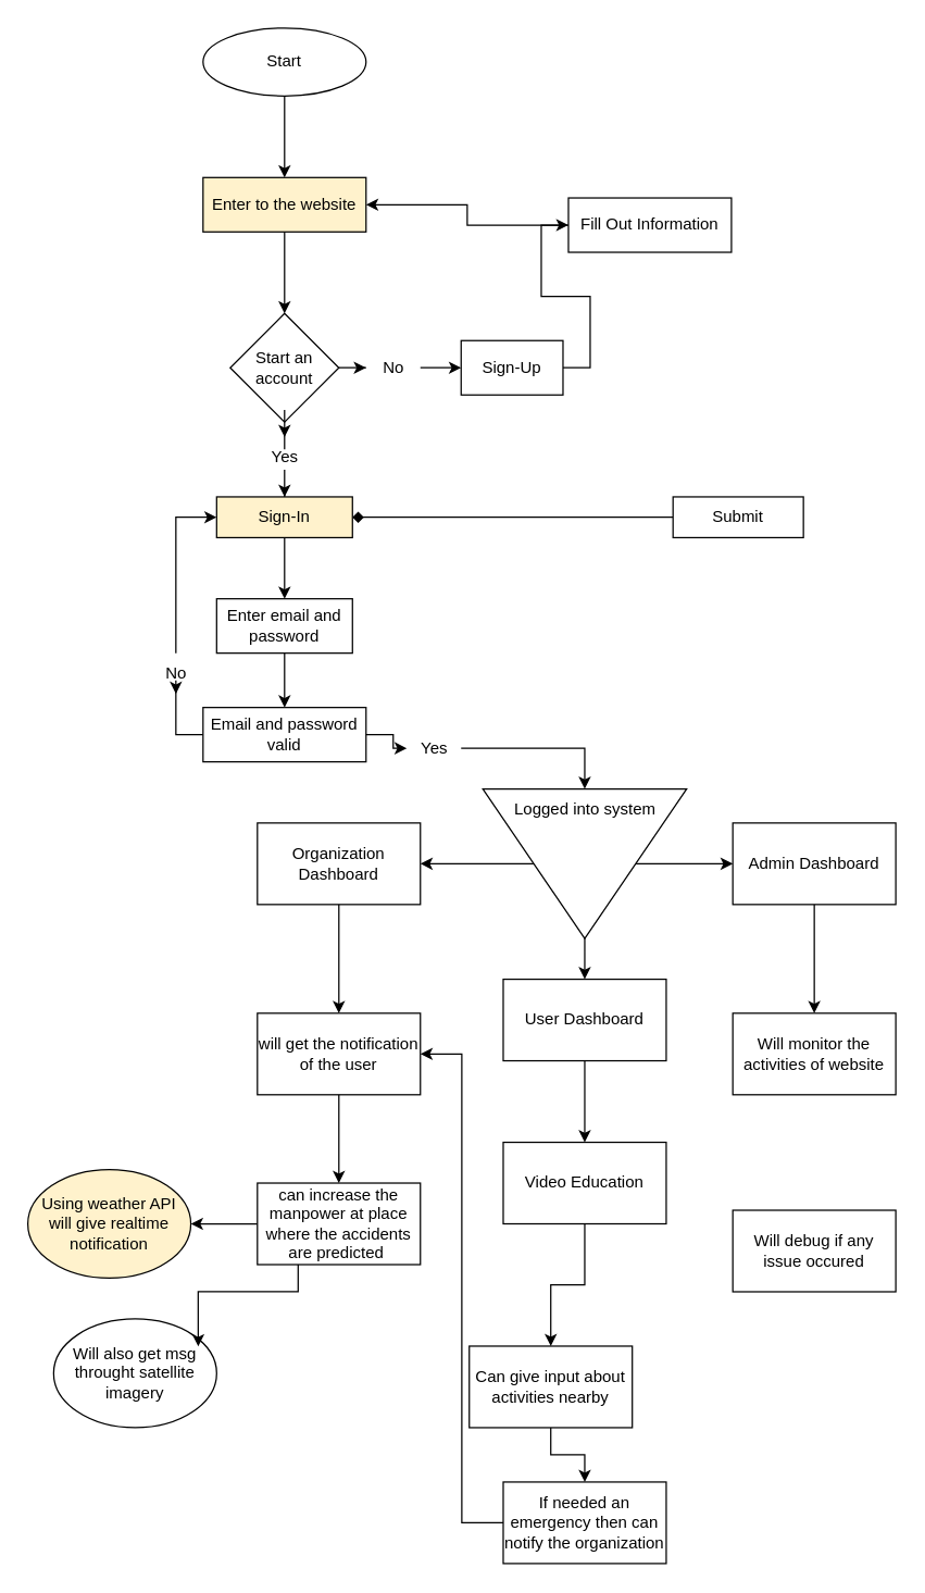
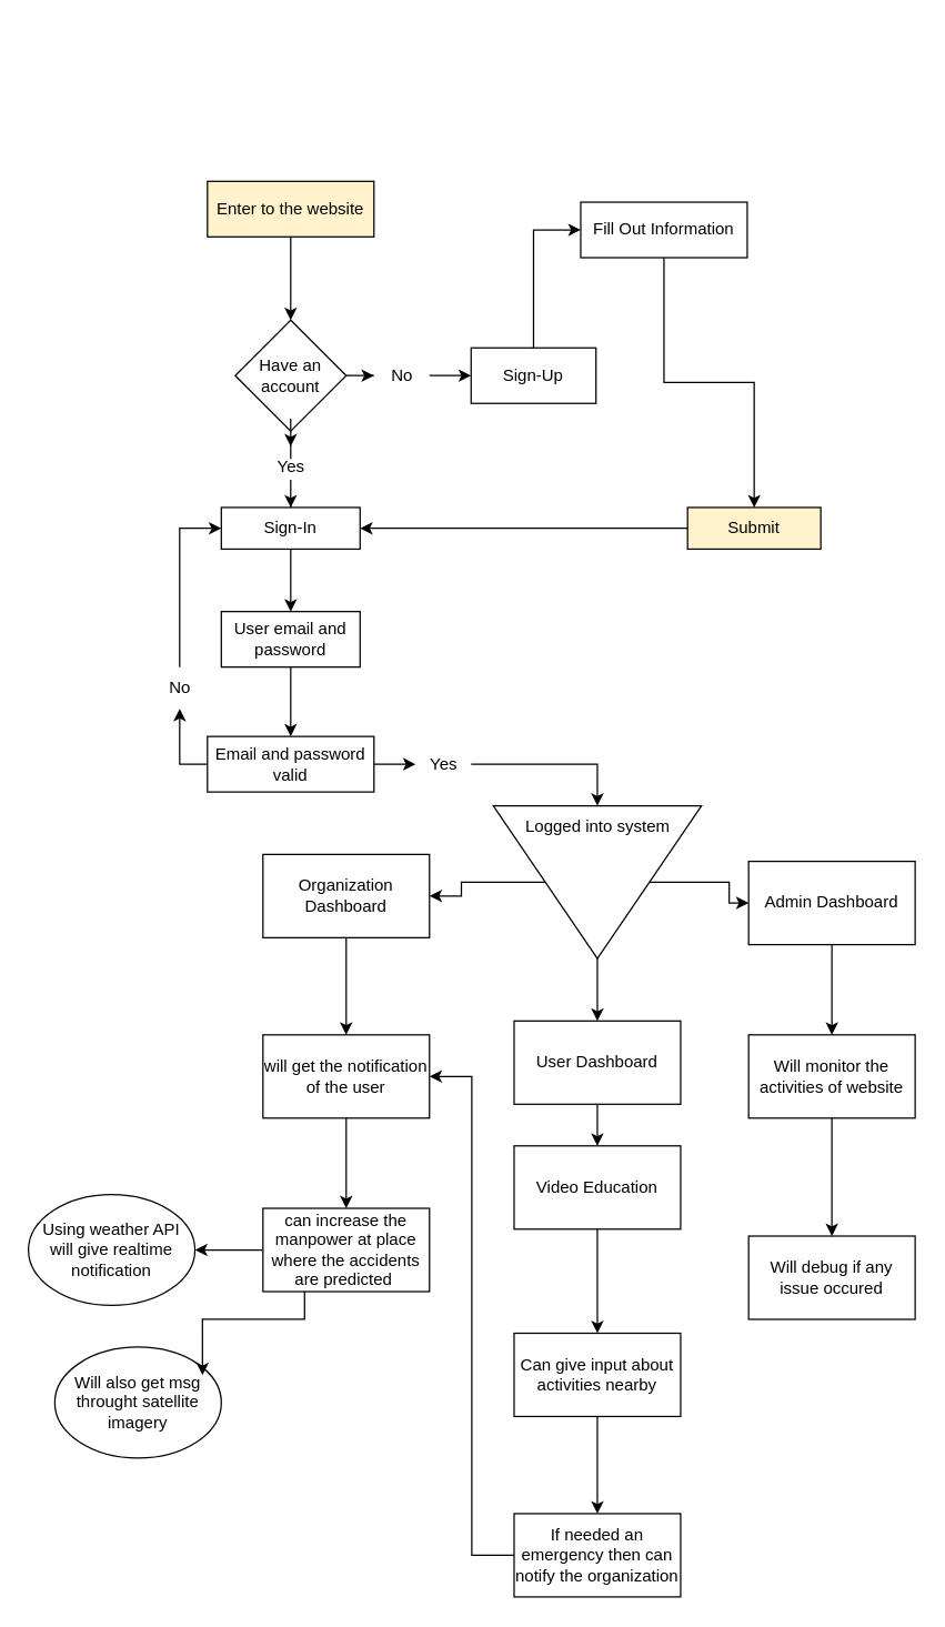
- <mxCell id="3" value="Start" style="ellipse;whiteSpace=wrap;html=1;" parent="1" vertex="1"><mxGeometry x="149" y="20" width="120" height="50" as="geometry" /></mxCell>
- <mxCell id="2" style="edgeStyle=orthogonalEdgeStyle;rounded=0;orthogonalLoop=1;jettySize=auto;html=1;" parent="1" source="3" target="5" edge="1"><mxGeometry relative="1" as="geometry" /></mxCell>
- <mxCell id="8" value="" style="edgeStyle=orthogonalEdgeStyle;rounded=0;orthogonalLoop=1;jettySize=auto;html=1;" parent="1" source="9" target="5" edge="1"><mxGeometry relative="1" as="geometry" /></mxCell>
+ <mxCell id="8" value="" style="edgeStyle=orthogonalEdgeStyle;rounded=0;orthogonalLoop=1;jettySize=auto;html=1;" parent="1" source="9" target="14" edge="1"><mxGeometry relative="1" as="geometry" /></mxCell>
- <mxCell id="12" value="Start an account" style="rhombus;whiteSpace=wrap;html=1;" parent="1" vertex="1"><mxGeometry x="169" y="230" width="80" height="80" as="geometry" /></mxCell>
+ <mxCell id="12" value="Have an account" style="rhombus;whiteSpace=wrap;html=1;" parent="1" vertex="1"><mxGeometry x="169" y="230" width="80" height="80" as="geometry" /></mxCell>
- <mxCell id="7" value="Sign-Up" style="rounded=0;whiteSpace=wrap;html=1;" parent="1" vertex="1"><mxGeometry x="339" y="250" width="75" height="40" as="geometry" /></mxCell>
+ <mxCell id="7" value="Sign-Up" style="rounded=0;whiteSpace=wrap;html=1;" parent="1" vertex="1"><mxGeometry x="339" y="250" width="90" height="40" as="geometry" /></mxCell>
- <mxCell id="16" value="Sign-In" style="rounded=0;whiteSpace=wrap;html=1;fillColor=#fff2cc;" parent="1" vertex="1"><mxGeometry x="159" y="365" width="100" height="30" as="geometry" /></mxCell>
+ <mxCell id="16" value="Sign-In" style="rounded=0;whiteSpace=wrap;html=1;" parent="1" vertex="1"><mxGeometry x="159" y="365" width="100" height="30" as="geometry" /></mxCell>
- <mxCell id="13" style="edgeStyle=orthogonalEdgeStyle;rounded=0;orthogonalLoop=1;jettySize=auto;html=1;endArrow=diamond;" parent="1" source="14" target="16" edge="1"><mxGeometry relative="1" as="geometry" /></mxCell>
+ <mxCell id="13" style="edgeStyle=orthogonalEdgeStyle;rounded=0;orthogonalLoop=1;jettySize=auto;html=1;" parent="1" source="14" target="16" edge="1"><mxGeometry relative="1" as="geometry" /></mxCell>
- <mxCell id="14" value="Submit" style="rounded=0;whiteSpace=wrap;html=1;" parent="1" vertex="1"><mxGeometry x="495" y="365" width="96" height="30" as="geometry" /></mxCell>
+ <mxCell id="14" value="Submit" style="rounded=0;whiteSpace=wrap;html=1;fillColor=#fff2cc;" parent="1" vertex="1"><mxGeometry x="495" y="365" width="96" height="30" as="geometry" /></mxCell>
- <mxCell id="18" value="Enter email and password" style="rounded=0;whiteSpace=wrap;html=1;" parent="1" vertex="1"><mxGeometry x="159" y="440" width="100" height="40" as="geometry" /></mxCell>
+ <mxCell id="18" value="User email and password" style="rounded=0;whiteSpace=wrap;html=1;" parent="1" vertex="1"><mxGeometry x="159" y="440" width="100" height="40" as="geometry" /></mxCell>
- <mxCell id="22" value="Email and password valid" style="whiteSpace=wrap;html=1;rounded=0;" parent="1" vertex="1"><mxGeometry x="149" y="520" width="120" height="40" as="geometry" /></mxCell>
+ <mxCell id="22" value="Email and password valid" style="whiteSpace=wrap;html=1;rounded=0;" parent="1" vertex="1"><mxGeometry x="149" y="530" width="120" height="40" as="geometry" /></mxCell>
- <mxCell id="40" value="Organization Dashboard" style="whiteSpace=wrap;html=1;rounded=0;" parent="1" vertex="1"><mxGeometry x="189" y="605" width="120" height="60" as="geometry" /></mxCell>
+ <mxCell id="40" value="Organization Dashboard" style="whiteSpace=wrap;html=1;rounded=0;" parent="1" vertex="1"><mxGeometry x="189" y="615" width="120" height="60" as="geometry" /></mxCell>
- <mxCell id="38" value="Admin Dashboard" style="whiteSpace=wrap;html=1;rounded=0;" parent="1" vertex="1"><mxGeometry x="539" y="605" width="120" height="60" as="geometry" /></mxCell>
+ <mxCell id="38" value="Admin Dashboard" style="whiteSpace=wrap;html=1;rounded=0;" parent="1" vertex="1"><mxGeometry x="539" y="620" width="120" height="60" as="geometry" /></mxCell>
- <mxCell id="36" value="User Dashboard" style="whiteSpace=wrap;html=1;rounded=0;" parent="1" vertex="1"><mxGeometry x="370" y="720" width="120" height="60" as="geometry" /></mxCell>
+ <mxCell id="36" value="User Dashboard" style="whiteSpace=wrap;html=1;rounded=0;" parent="1" vertex="1"><mxGeometry x="370" y="735" width="120" height="60" as="geometry" /></mxCell>
+ <mxCell id="41" value="" style="edgeStyle=orthogonalEdgeStyle;rounded=0;orthogonalLoop=1;jettySize=auto;html=1;" parent="1" source="42" target="43" edge="1"><mxGeometry relative="1" as="geometry" /></mxCell>
- <mxCell id="53" value="Video Education" style="whiteSpace=wrap;html=1;rounded=0;" vertex="1" parent="1"><mxGeometry x="370" y="840" width="120" height="60" as="geometry" /></mxCell>
+ <mxCell id="53" value="Video Education" style="whiteSpace=wrap;html=1;rounded=0;" vertex="1" parent="1"><mxGeometry x="370" y="825" width="120" height="60" as="geometry" /></mxCell>
- <mxCell id="54" value="Using weather API will give realtime notification" style="ellipse;whiteSpace=wrap;html=1;fillColor=#fff2cc;" vertex="1" parent="1"><mxGeometry x="20" y="860" width="120" height="80" as="geometry" /></mxCell>
+ <mxCell id="54" value="Using weather API will give realtime notification" style="ellipse;whiteSpace=wrap;html=1;" vertex="1" parent="1"><mxGeometry x="20" y="860" width="120" height="80" as="geometry" /></mxCell>
- <mxCell id="45" value="Can give input about activities nearby" style="whiteSpace=wrap;html=1;rounded=0;" parent="1" vertex="1"><mxGeometry x="345" y="990" width="120" height="60" as="geometry" /></mxCell>
+ <mxCell id="45" value="Can give input about activities nearby" style="whiteSpace=wrap;html=1;rounded=0;" parent="1" vertex="1"><mxGeometry x="370" y="960" width="120" height="60" as="geometry" /></mxCell>
